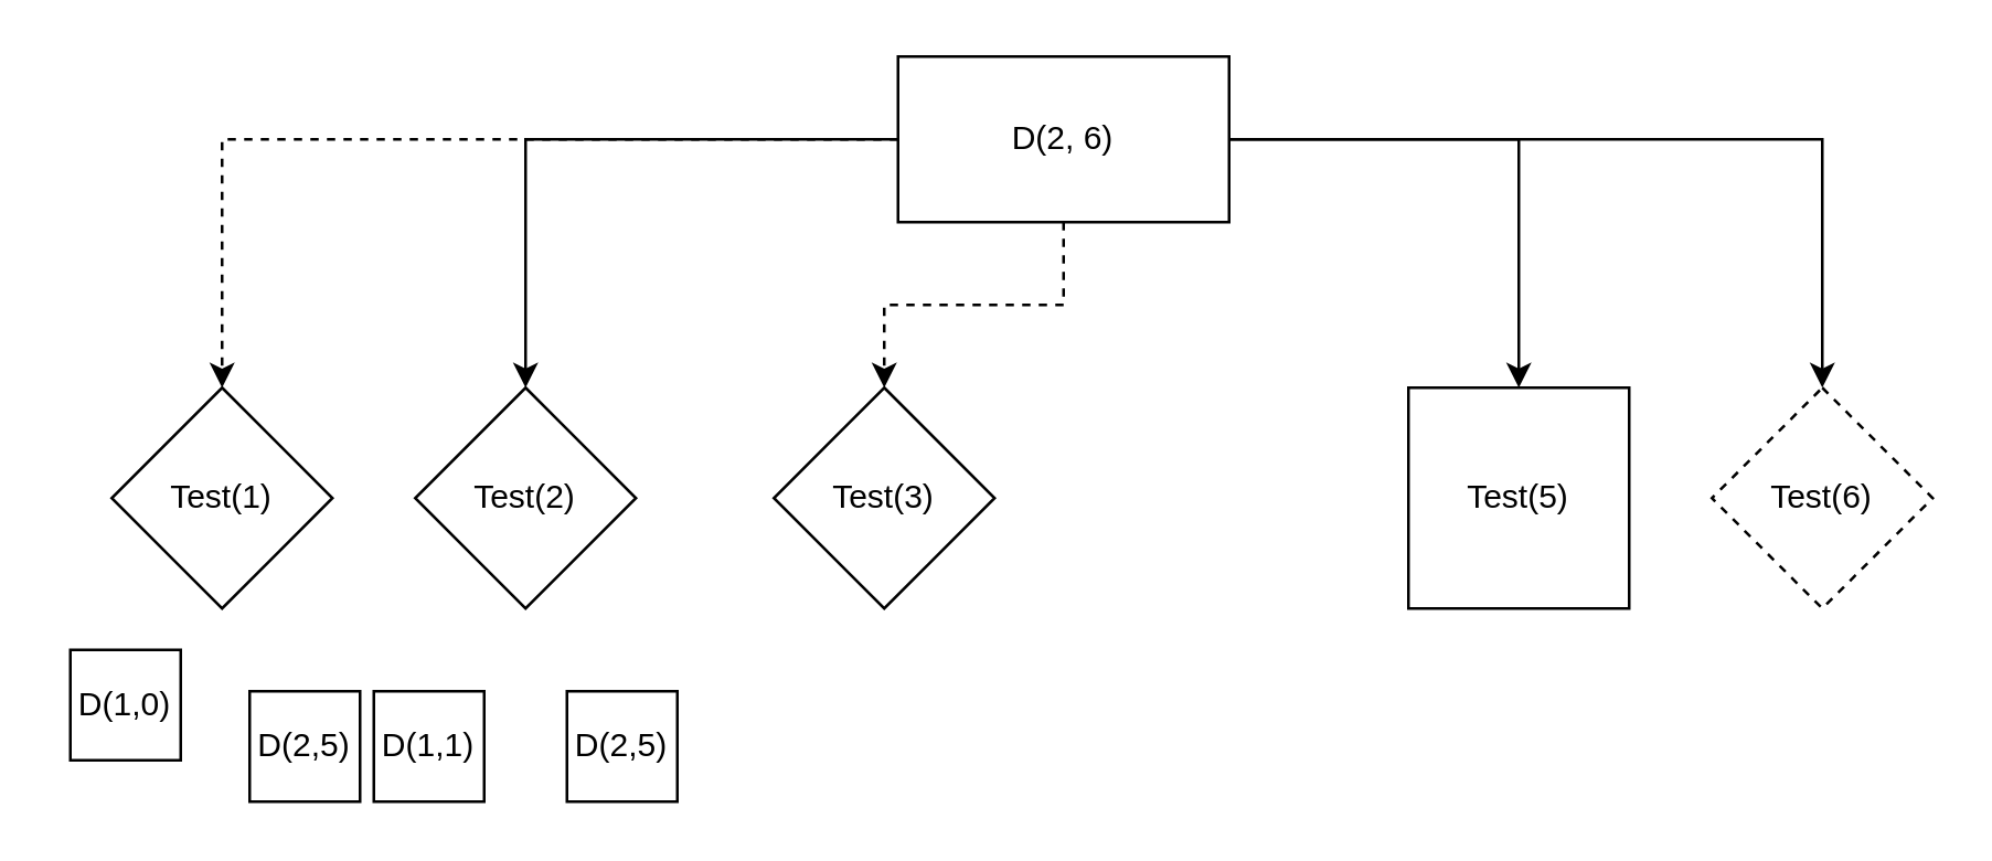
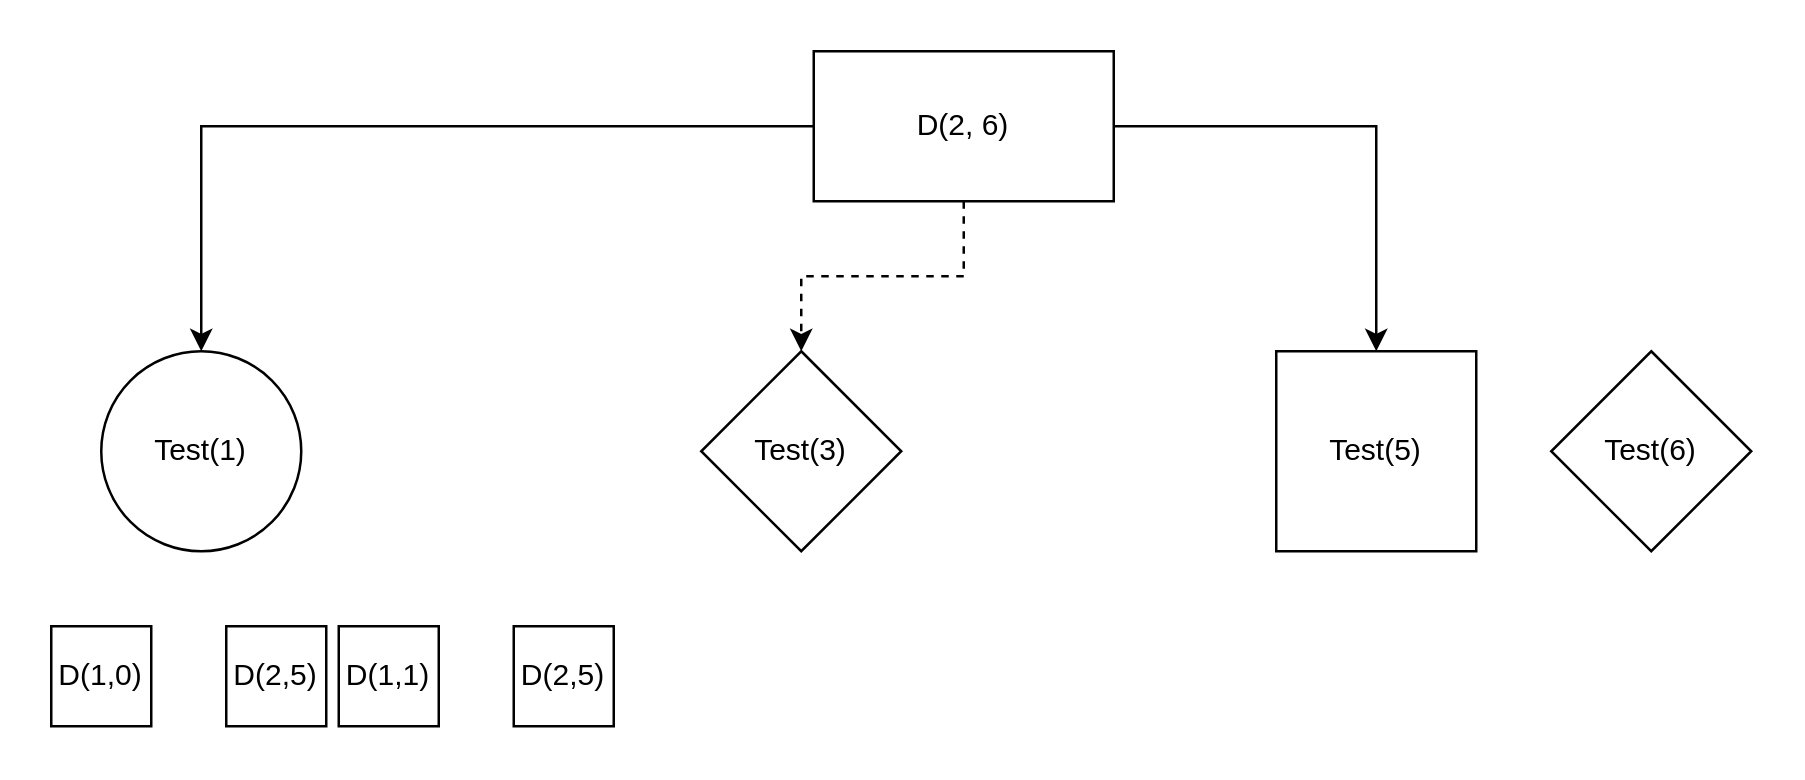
- <mxCell id="2" style="edgeStyle=orthogonalEdgeStyle;rounded=0;orthogonalLoop=1;jettySize=auto;html=1;dashed=1;" edge="1" parent="1" source="7" target="8"><mxGeometry relative="1" as="geometry" /></mxCell>
+ <mxCell id="2" style="edgeStyle=orthogonalEdgeStyle;rounded=0;orthogonalLoop=1;jettySize=auto;html=1;" edge="1" parent="1" source="7" target="8"><mxGeometry relative="1" as="geometry" /></mxCell>
- <mxCell id="6" style="edgeStyle=orthogonalEdgeStyle;rounded=0;orthogonalLoop=1;jettySize=auto;html=1;" edge="1" parent="1" source="7" target="12"><mxGeometry relative="1" as="geometry" /></mxCell>
- <mxCell id="3" style="edgeStyle=orthogonalEdgeStyle;rounded=0;orthogonalLoop=1;jettySize=auto;html=1;entryX=0.5;entryY=0;entryDx=0;entryDy=0;" edge="1" parent="1" source="7" target="9"><mxGeometry relative="1" as="geometry" /></mxCell>
- <mxCell id="8" value="Test(1)" style="rhombus;whiteSpace=wrap;html=1;" vertex="1" parent="1"><mxGeometry x="40" y="140" width="80" height="80" as="geometry" /></mxCell>
+ <mxCell id="8" value="Test(1)" style="ellipse;whiteSpace=wrap;html=1;" vertex="1" parent="1"><mxGeometry x="40" y="140" width="80" height="80" as="geometry" /></mxCell>
- <mxCell id="9" value="Test(2)" style="rhombus;whiteSpace=wrap;html=1;" vertex="1" parent="1"><mxGeometry x="150" y="140" width="80" height="80" as="geometry" /></mxCell>
- <mxCell id="12" value="Test(6)" style="rhombus;whiteSpace=wrap;html=1;dashed=1;" vertex="1" parent="1"><mxGeometry x="620" y="140" width="80" height="80" as="geometry" /></mxCell>
+ <mxCell id="12" value="Test(6)" style="rhombus;whiteSpace=wrap;html=1;" vertex="1" parent="1"><mxGeometry x="620" y="140" width="80" height="80" as="geometry" /></mxCell>
- <mxCell id="13" value="D(1,0)" style="rounded=0;whiteSpace=wrap;html=1;" vertex="1" parent="1"><mxGeometry x="25" y="235" width="40" height="40" as="geometry" /></mxCell>
+ <mxCell id="13" value="D(1,0)" style="rounded=0;whiteSpace=wrap;html=1;" vertex="1" parent="1"><mxGeometry y="250" width="40" height="40" as="geometry" x="20" /></mxCell>
